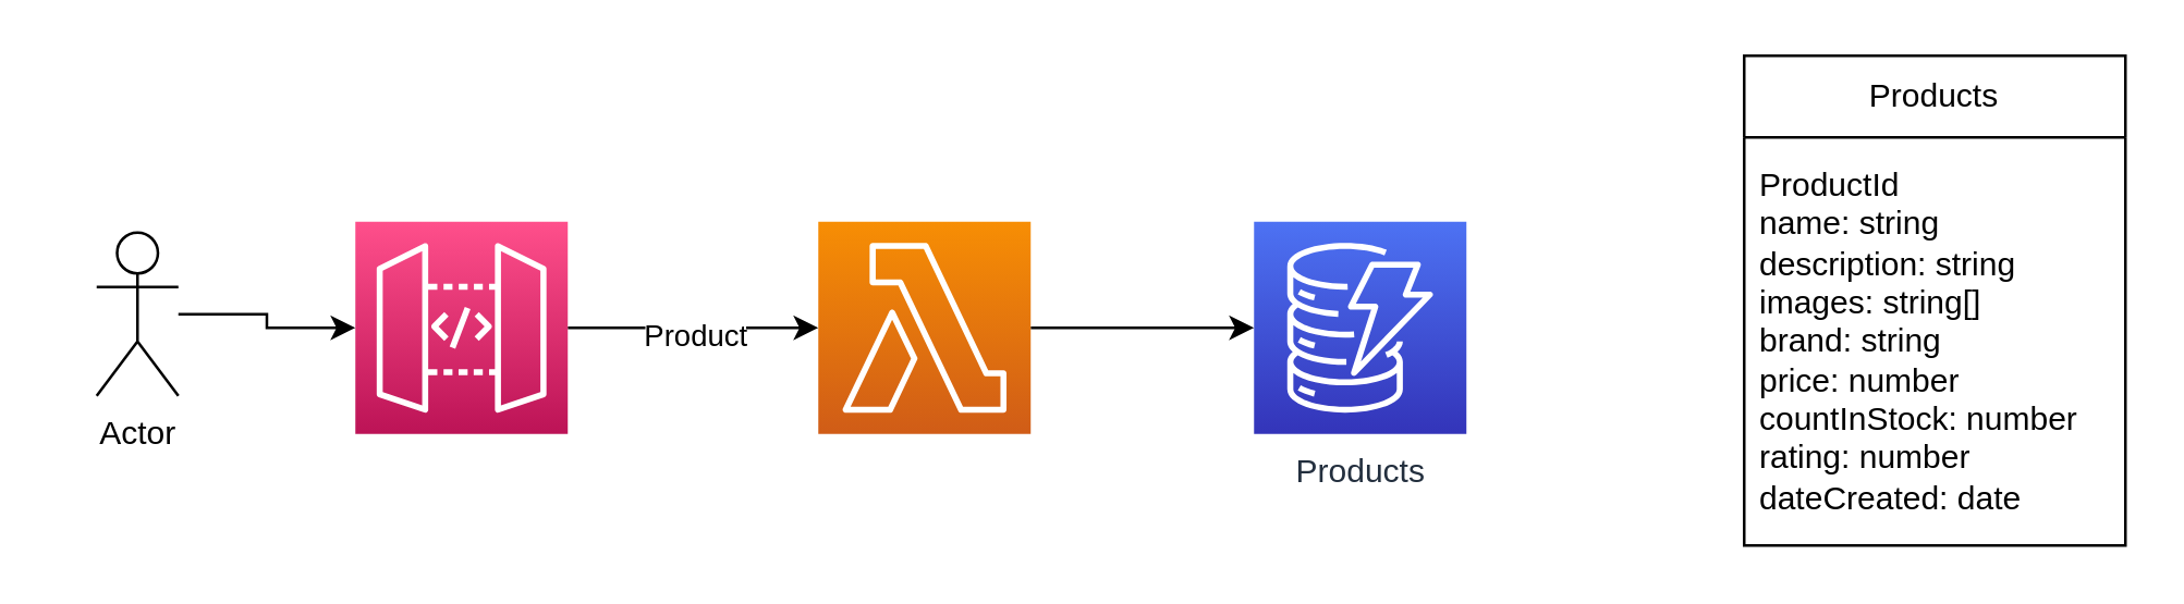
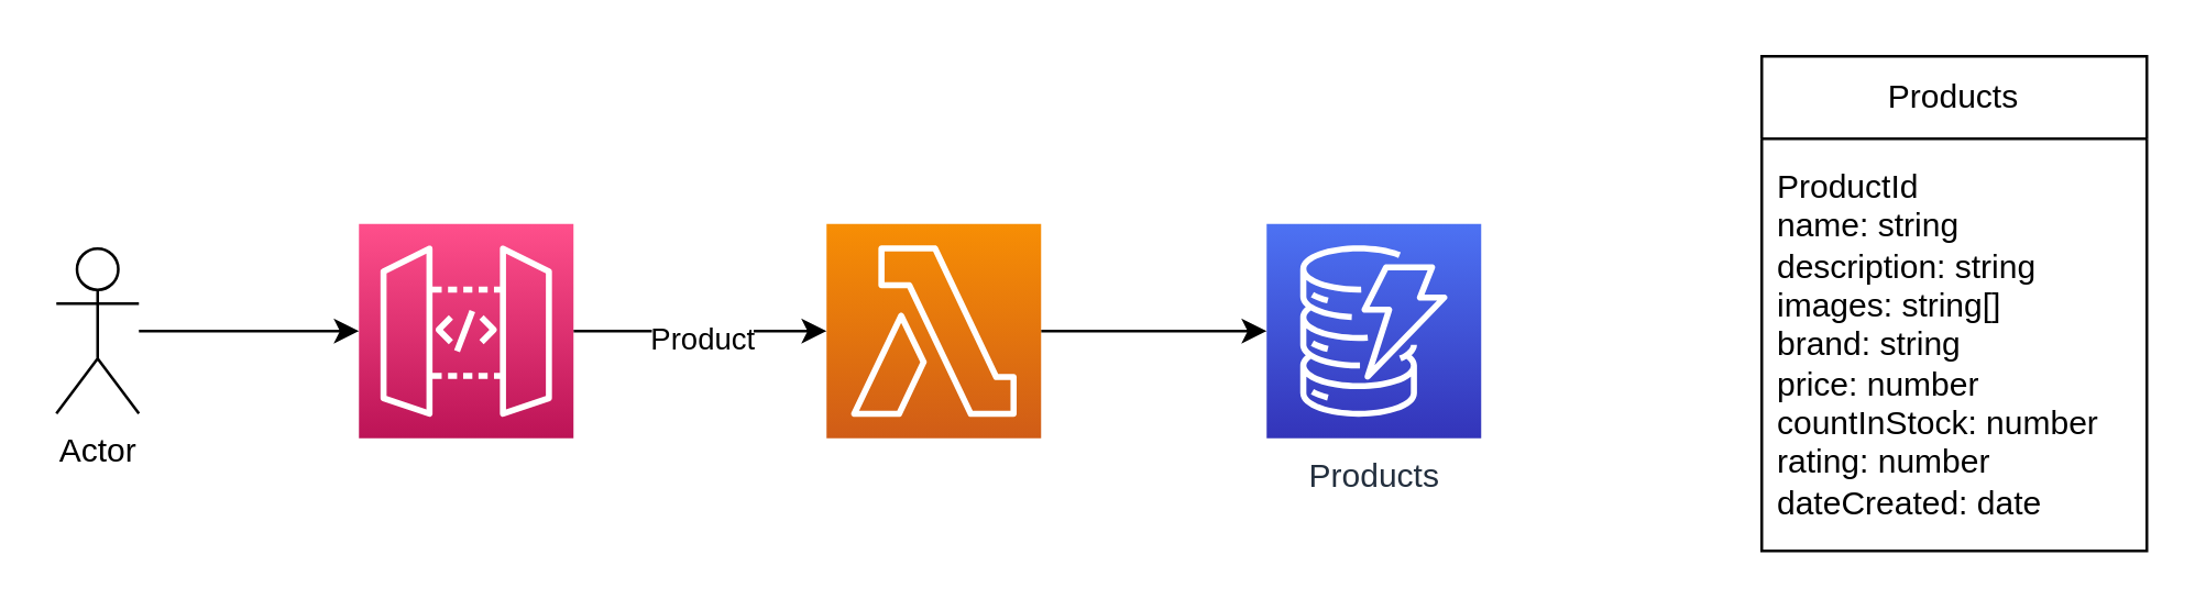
- <mxCell id="11" value="Actor" style="shape=umlActor;verticalLabelPosition=bottom;verticalAlign=top;html=1;outlineConnect=0;" vertex="1" parent="1"><mxGeometry x="35" y="85" width="30" height="60" as="geometry" /></mxCell>
+ <mxCell id="11" value="Actor" style="shape=umlActor;verticalLabelPosition=bottom;verticalAlign=top;html=1;outlineConnect=0;" vertex="1" parent="1"><mxGeometry x="20" y="90" width="30" height="60" as="geometry" /></mxCell>
